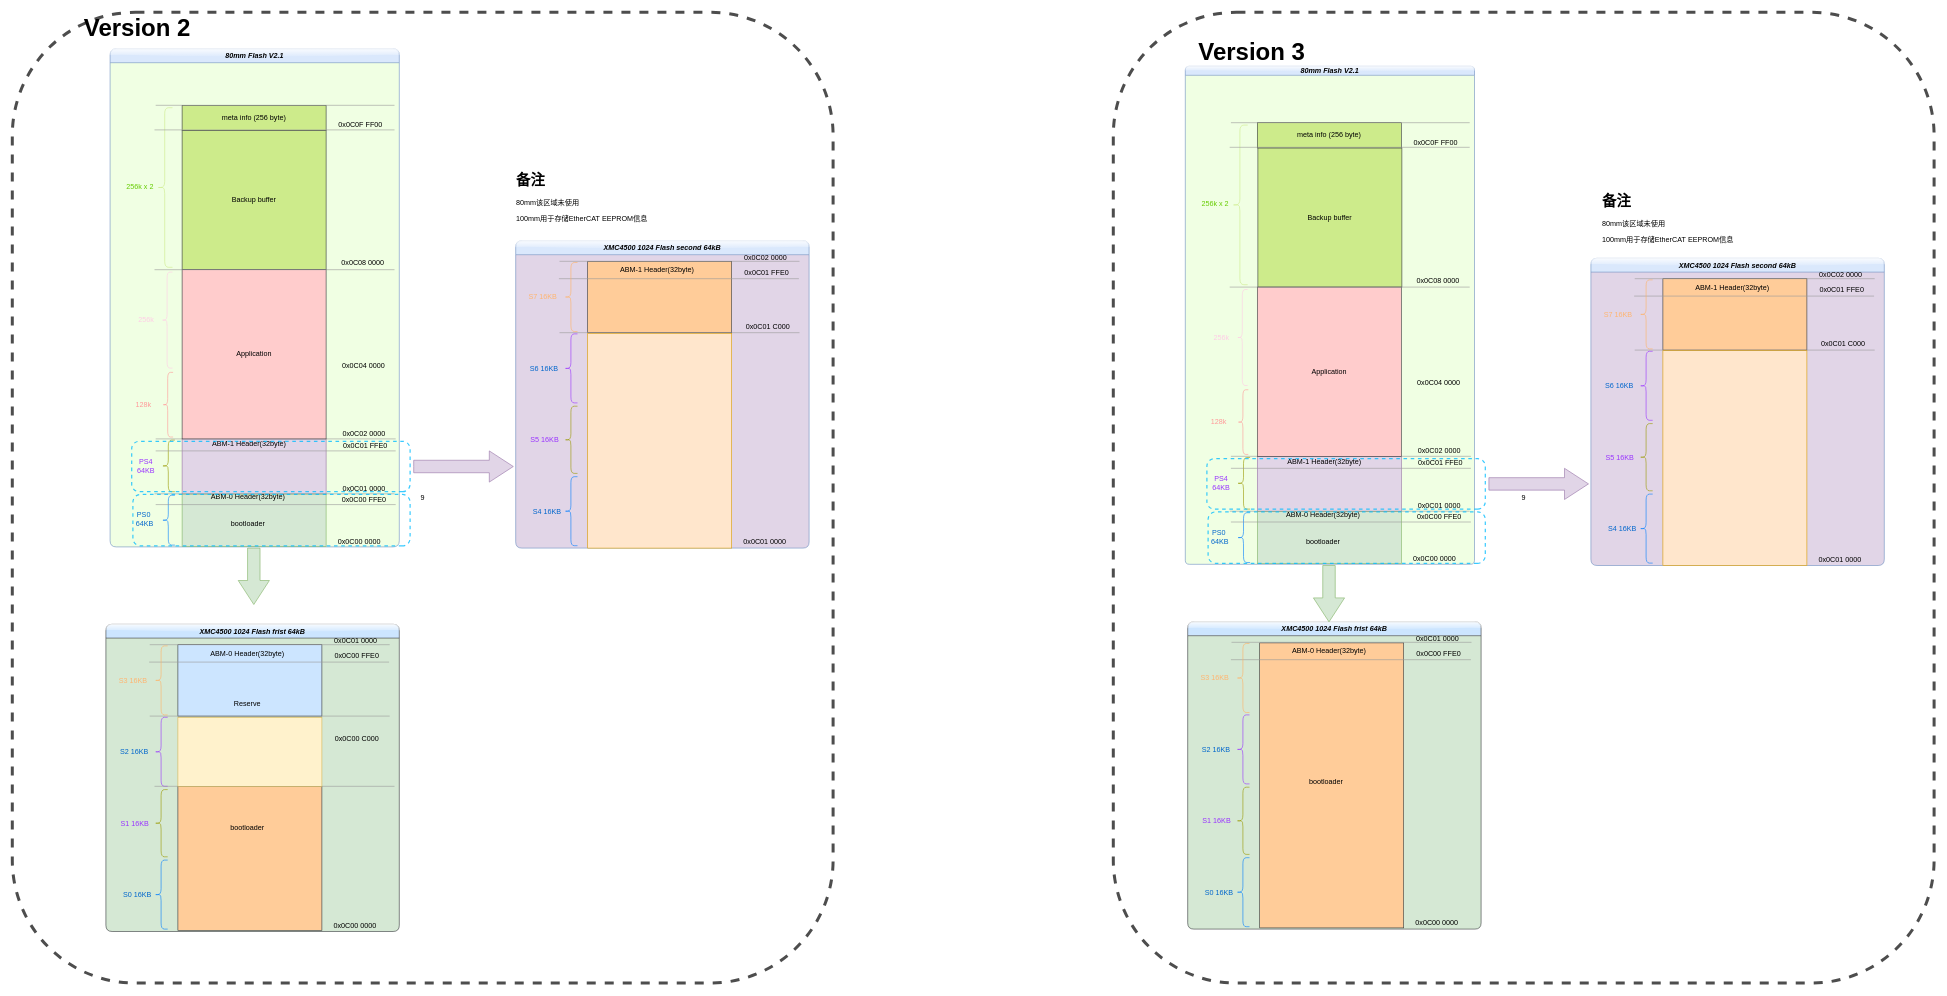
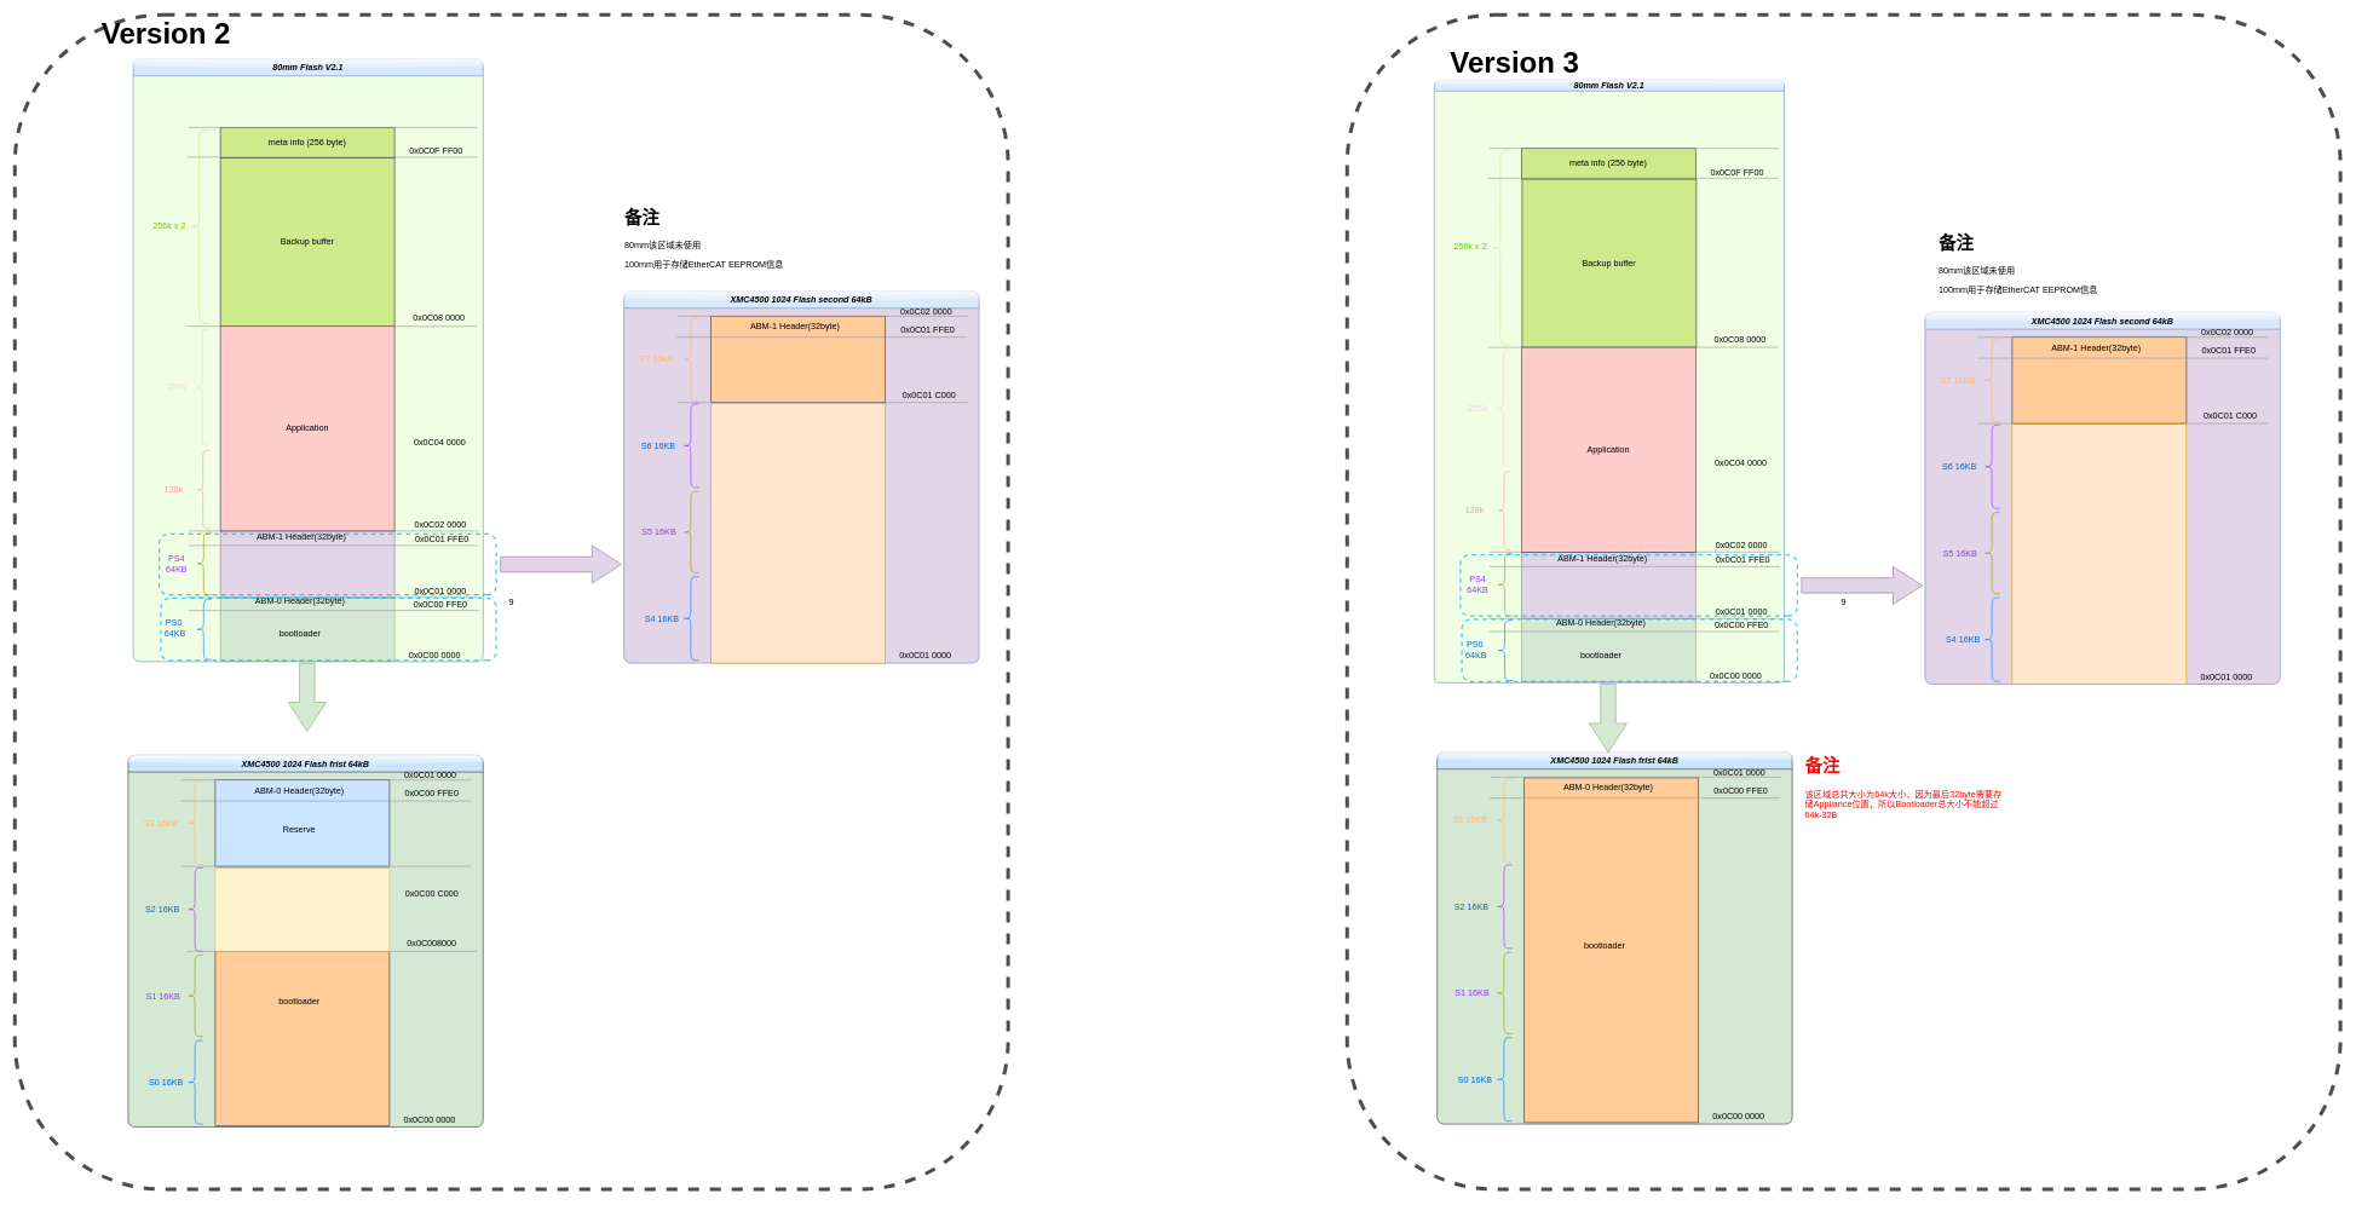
+ <mxCell id="77" value="&lt;h1&gt;&lt;font color=&quot;#ff0000&quot;&gt;备注&lt;/font&gt;&lt;/h1&gt;&lt;p&gt;&lt;font color=&quot;#ff0000&quot;&gt;该区域总共大小为64k大小，因为最后32byte需要存储Appliance位置，所以Bootloader总大小不能超过64k-32B&lt;/font&gt;&lt;/p&gt;" style="text;html=1;strokeColor=none;fillColor=none;spacing=5;spacingTop=-20;whiteSpace=wrap;overflow=hidden;rounded=0;movable=0;" vertex="1" parent="1"><mxGeometry x="2481" y="1036" width="280" height="110" as="geometry" /></mxCell>
- <mxCell id="155" value="Reserve" style="text;html=1;strokeColor=none;fillColor=none;align=center;verticalAlign=middle;whiteSpace=wrap;rounded=0;shadow=0;glass=1;sketch=0;movable=0;editable=1;metaEdit=1;deletable=1;" vertex="1" parent="135"><mxGeometry x="168" y="123" width="136" height="18" as="geometry" /></mxCell>
+ <mxCell id="155" value="Reserve" style="text;html=1;strokeColor=none;fillColor=none;align=center;verticalAlign=middle;whiteSpace=wrap;rounded=0;shadow=0;glass=1;sketch=0;movable=0;editable=1;metaEdit=1;deletable=1;" vertex="1" parent="135"><mxGeometry x="168" y="93" width="136" height="18" as="geometry" /></mxCell>
+ <mxCell id="157" value="0x0C008000" style="text;html=1;align=center;verticalAlign=middle;resizable=0;points=[];autosize=1;strokeColor=none;fillColor=none;movable=0;" vertex="1" parent="135"><mxGeometry x="378" y="250" width="80" height="20" as="geometry" /></mxCell>
